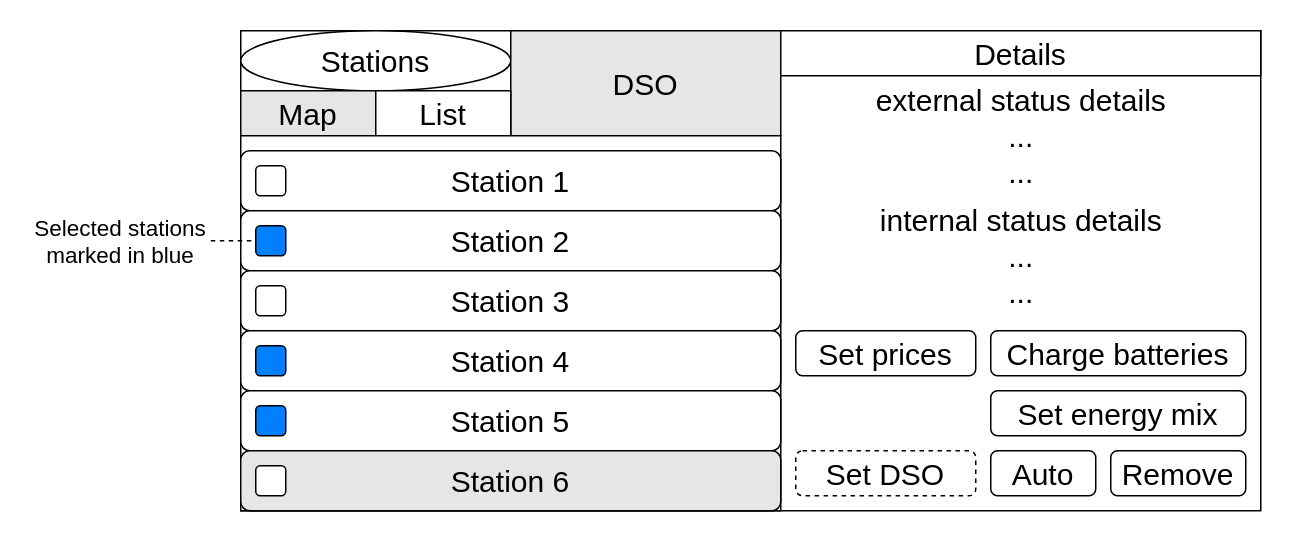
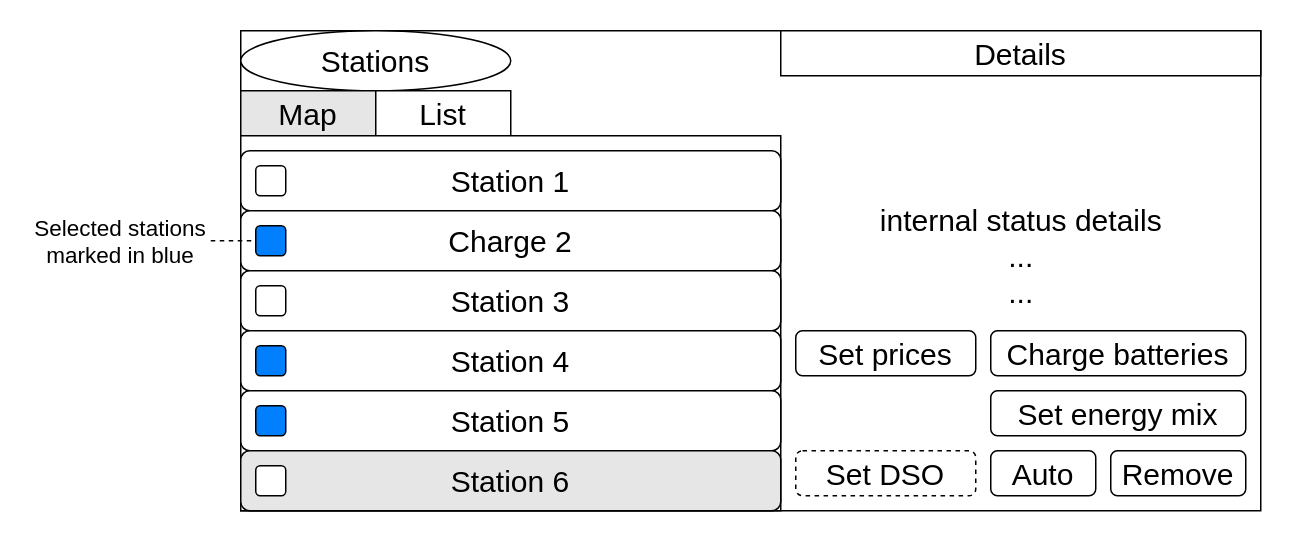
- <mxCell id="4" value="DSO" style="rounded=0;whiteSpace=wrap;html=1;fontSize=20;fontColor=#000000;fillColor=#E6E6E6;" parent="1" vertex="1"><mxGeometry x="340" width="180" height="70" as="geometry" y="20" /></mxCell>
- <mxCell id="8" value="external status details&lt;br&gt;...&lt;br&gt;..." style="text;html=1;strokeColor=none;fillColor=none;align=center;verticalAlign=middle;whiteSpace=wrap;rounded=0;fontSize=20;fontColor=#000000;" parent="1" vertex="1"><mxGeometry x="577.5" y="50" width="205" height="80" as="geometry" /></mxCell>
- <mxCell id="13" value="Station 2" style="rounded=1;whiteSpace=wrap;html=1;fontSize=20;fontColor=#000000;strokeColor=#000000;fillColor=#FFFFFF;" parent="1" vertex="1"><mxGeometry x="160" y="140" width="360" height="40" as="geometry" /></mxCell>
+ <mxCell id="13" value="Charge 2" style="rounded=1;whiteSpace=wrap;html=1;fontSize=20;fontColor=#000000;strokeColor=#000000;fillColor=#FFFFFF;" parent="1" vertex="1"><mxGeometry x="160" y="140" width="360" height="40" as="geometry" /></mxCell>
